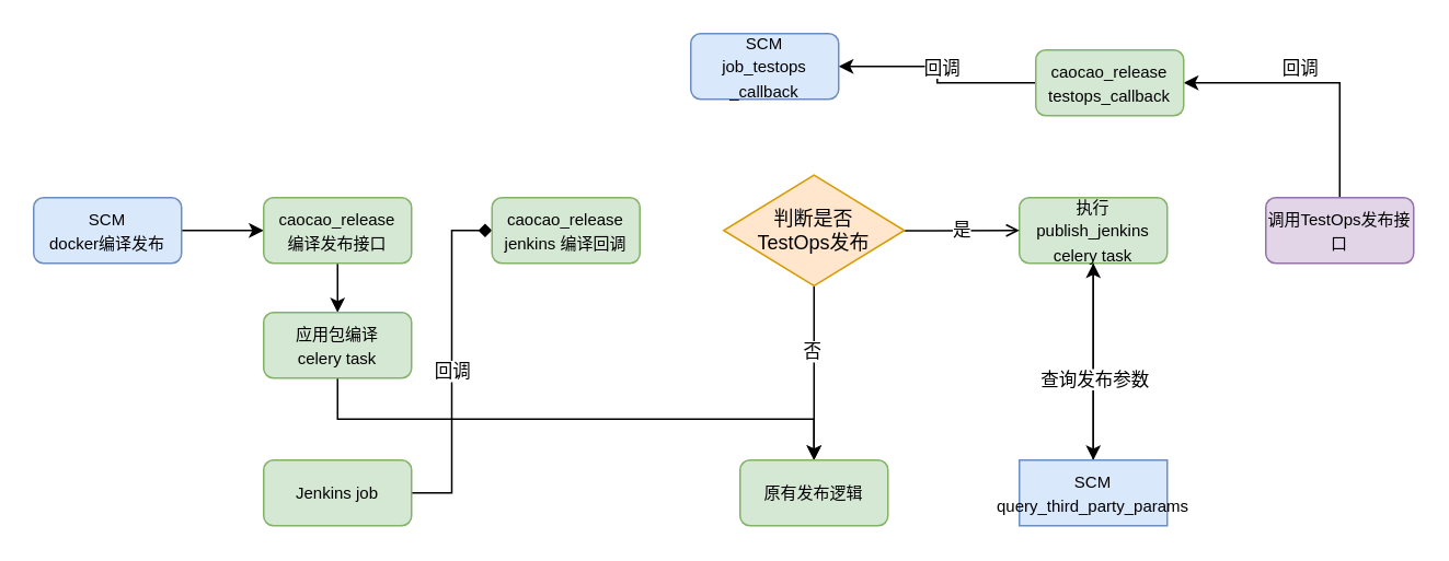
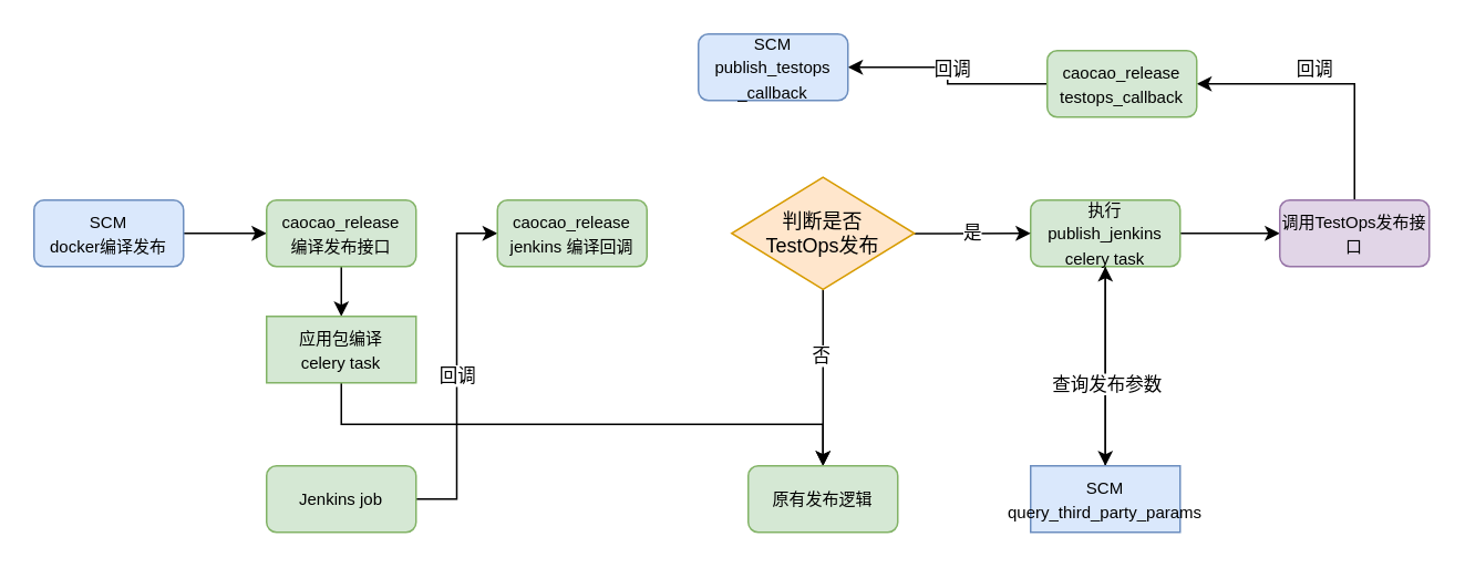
- <mxCell id="18" value="&lt;span style=&quot;font-size: 10px&quot;&gt;SCM&lt;br&gt;job_testops&lt;br&gt;_callback&lt;/span&gt;" style="rounded=1;whiteSpace=wrap;html=1;fillColor=#dae8fc;strokeColor=#6c8ebf;" parent="1" vertex="1"><mxGeometry x="420" y="20" width="90" height="40" as="geometry" /></mxCell>
+ <mxCell id="18" value="&lt;span style=&quot;font-size: 10px&quot;&gt;SCM&lt;br&gt;publish_testops&lt;br&gt;_callback&lt;/span&gt;" style="rounded=1;whiteSpace=wrap;html=1;fillColor=#dae8fc;strokeColor=#6c8ebf;" parent="1" vertex="1"><mxGeometry x="420" y="20" width="90" height="40" as="geometry" /></mxCell>
- <mxCell id="12" style="edgeStyle=orthogonalEdgeStyle;rounded=0;orthogonalLoop=1;jettySize=auto;html=1;exitX=1;exitY=0.5;exitDx=0;exitDy=0;entryX=0;entryY=0.5;entryDx=0;entryDy=0;endArrow=diamond;" parent="1" source="14" target="20" edge="1"><mxGeometry relative="1" as="geometry" /></mxCell>
+ <mxCell id="12" style="edgeStyle=orthogonalEdgeStyle;rounded=0;orthogonalLoop=1;jettySize=auto;html=1;exitX=1;exitY=0.5;exitDx=0;exitDy=0;entryX=0;entryY=0.5;entryDx=0;entryDy=0;" parent="1" source="14" target="20" edge="1"><mxGeometry relative="1" as="geometry" /></mxCell>
- <mxCell id="21" value="是" style="edgeStyle=orthogonalEdgeStyle;rounded=0;orthogonalLoop=1;jettySize=auto;html=1;entryX=0;entryY=0.5;entryDx=0;entryDy=0;endArrow=open;" parent="1" source="24" target="9" edge="1"><mxGeometry relative="1" as="geometry"><Array as="points"><mxPoint x="570" y="140" /><mxPoint x="570" y="140" /></Array></mxGeometry></mxCell>
+ <mxCell id="21" value="是" style="edgeStyle=orthogonalEdgeStyle;rounded=0;orthogonalLoop=1;jettySize=auto;html=1;entryX=0;entryY=0.5;entryDx=0;entryDy=0;" parent="1" source="24" target="9" edge="1"><mxGeometry relative="1" as="geometry"><Array as="points"><mxPoint x="570" y="140" /><mxPoint x="570" y="140" /></Array></mxGeometry></mxCell>
+ <mxCell id="7" style="edgeStyle=orthogonalEdgeStyle;rounded=0;orthogonalLoop=1;jettySize=auto;html=1;exitX=1;exitY=0.5;exitDx=0;exitDy=0;entryX=0;entryY=0.5;entryDx=0;entryDy=0;" edge="1" parent="1" source="9" target="26"><mxGeometry relative="1" as="geometry" /></mxCell>
- <mxCell id="11" value="&lt;span style=&quot;font-size: 10px&quot;&gt;应用包编译&lt;br&gt;celery task&lt;/span&gt;" style="rounded=1;whiteSpace=wrap;html=1;fillColor=#d5e8d4;strokeColor=#82b366;" parent="1" vertex="1"><mxGeometry x="160" y="190" width="90" height="40" as="geometry" /></mxCell>
+ <mxCell id="11" value="&lt;span style=&quot;font-size: 10px&quot;&gt;应用包编译&lt;br&gt;celery task&lt;/span&gt;" style="whiteSpace=wrap;html=1;fillColor=#d5e8d4;strokeColor=#82b366;rounded=0;" parent="1" vertex="1"><mxGeometry x="160" y="190" width="90" height="40" as="geometry" /></mxCell>
